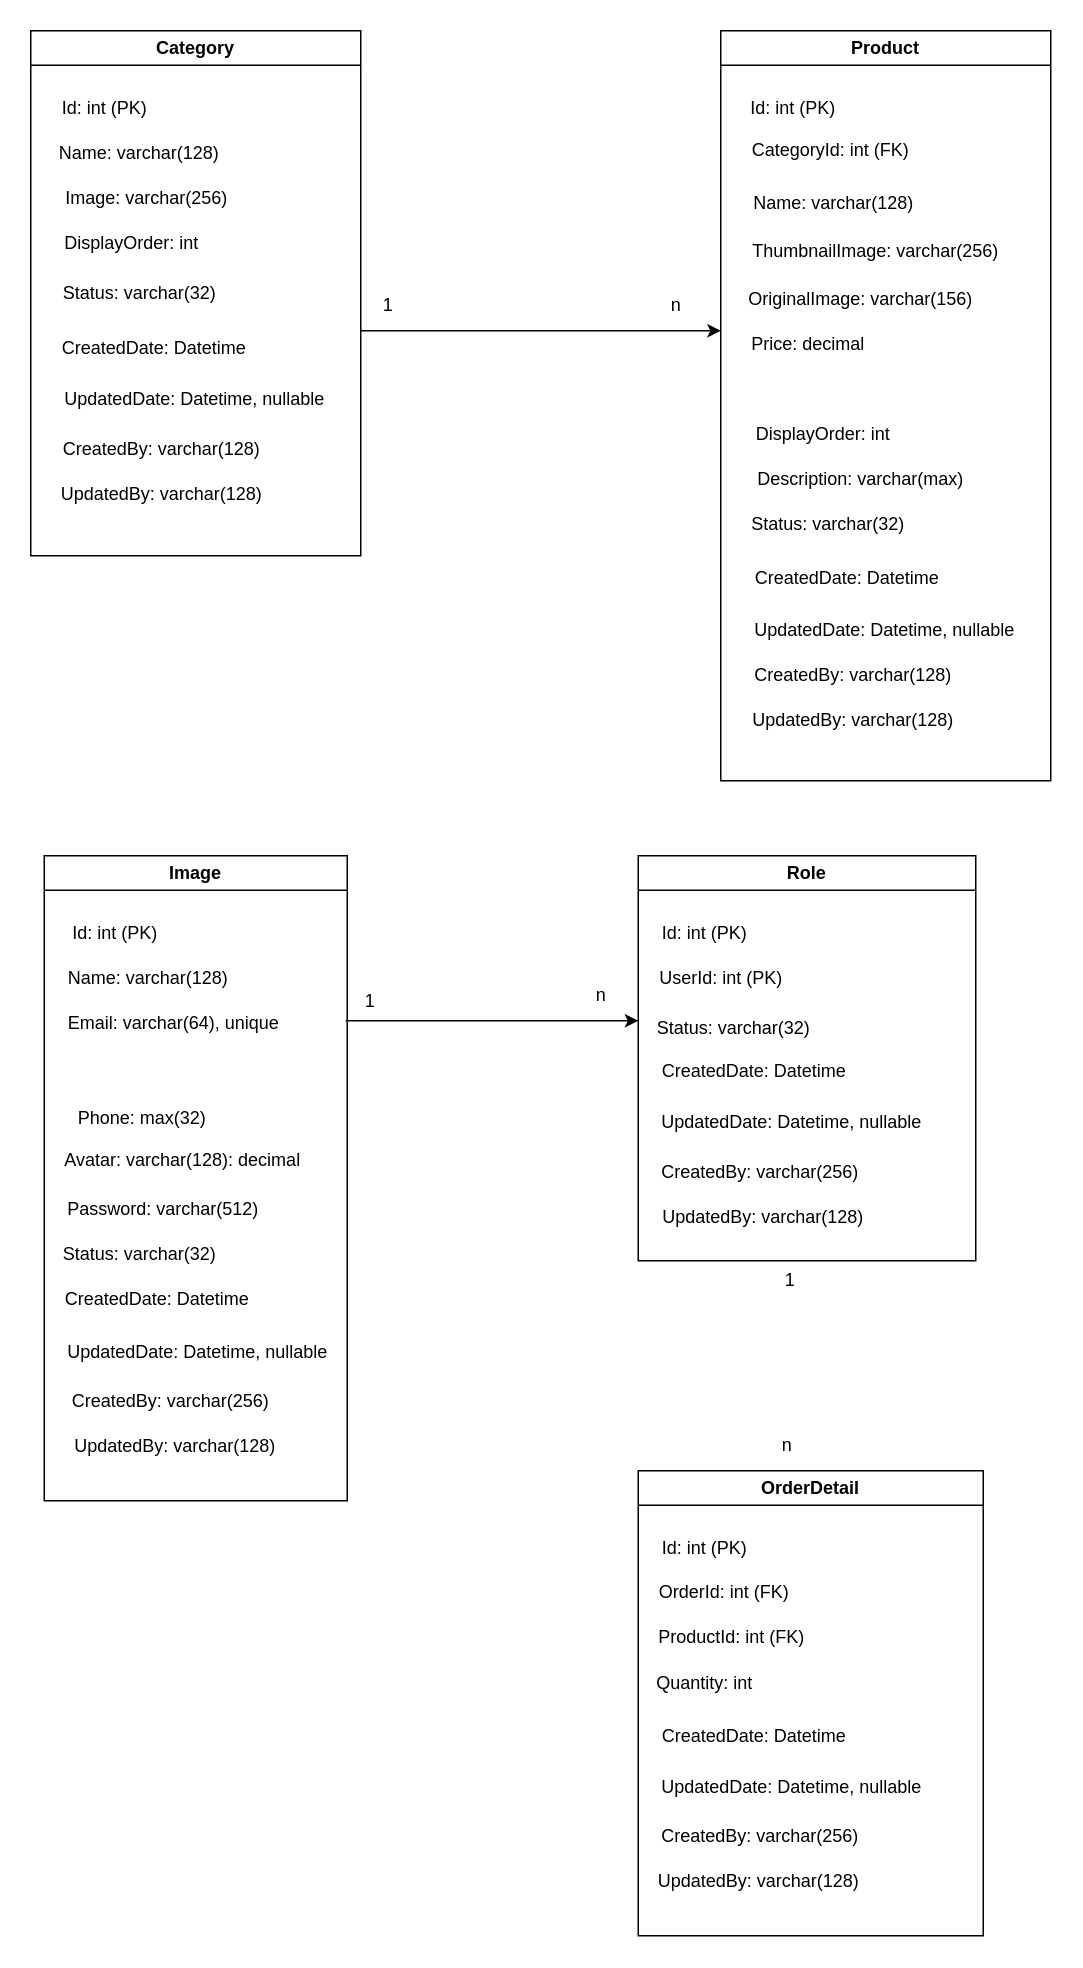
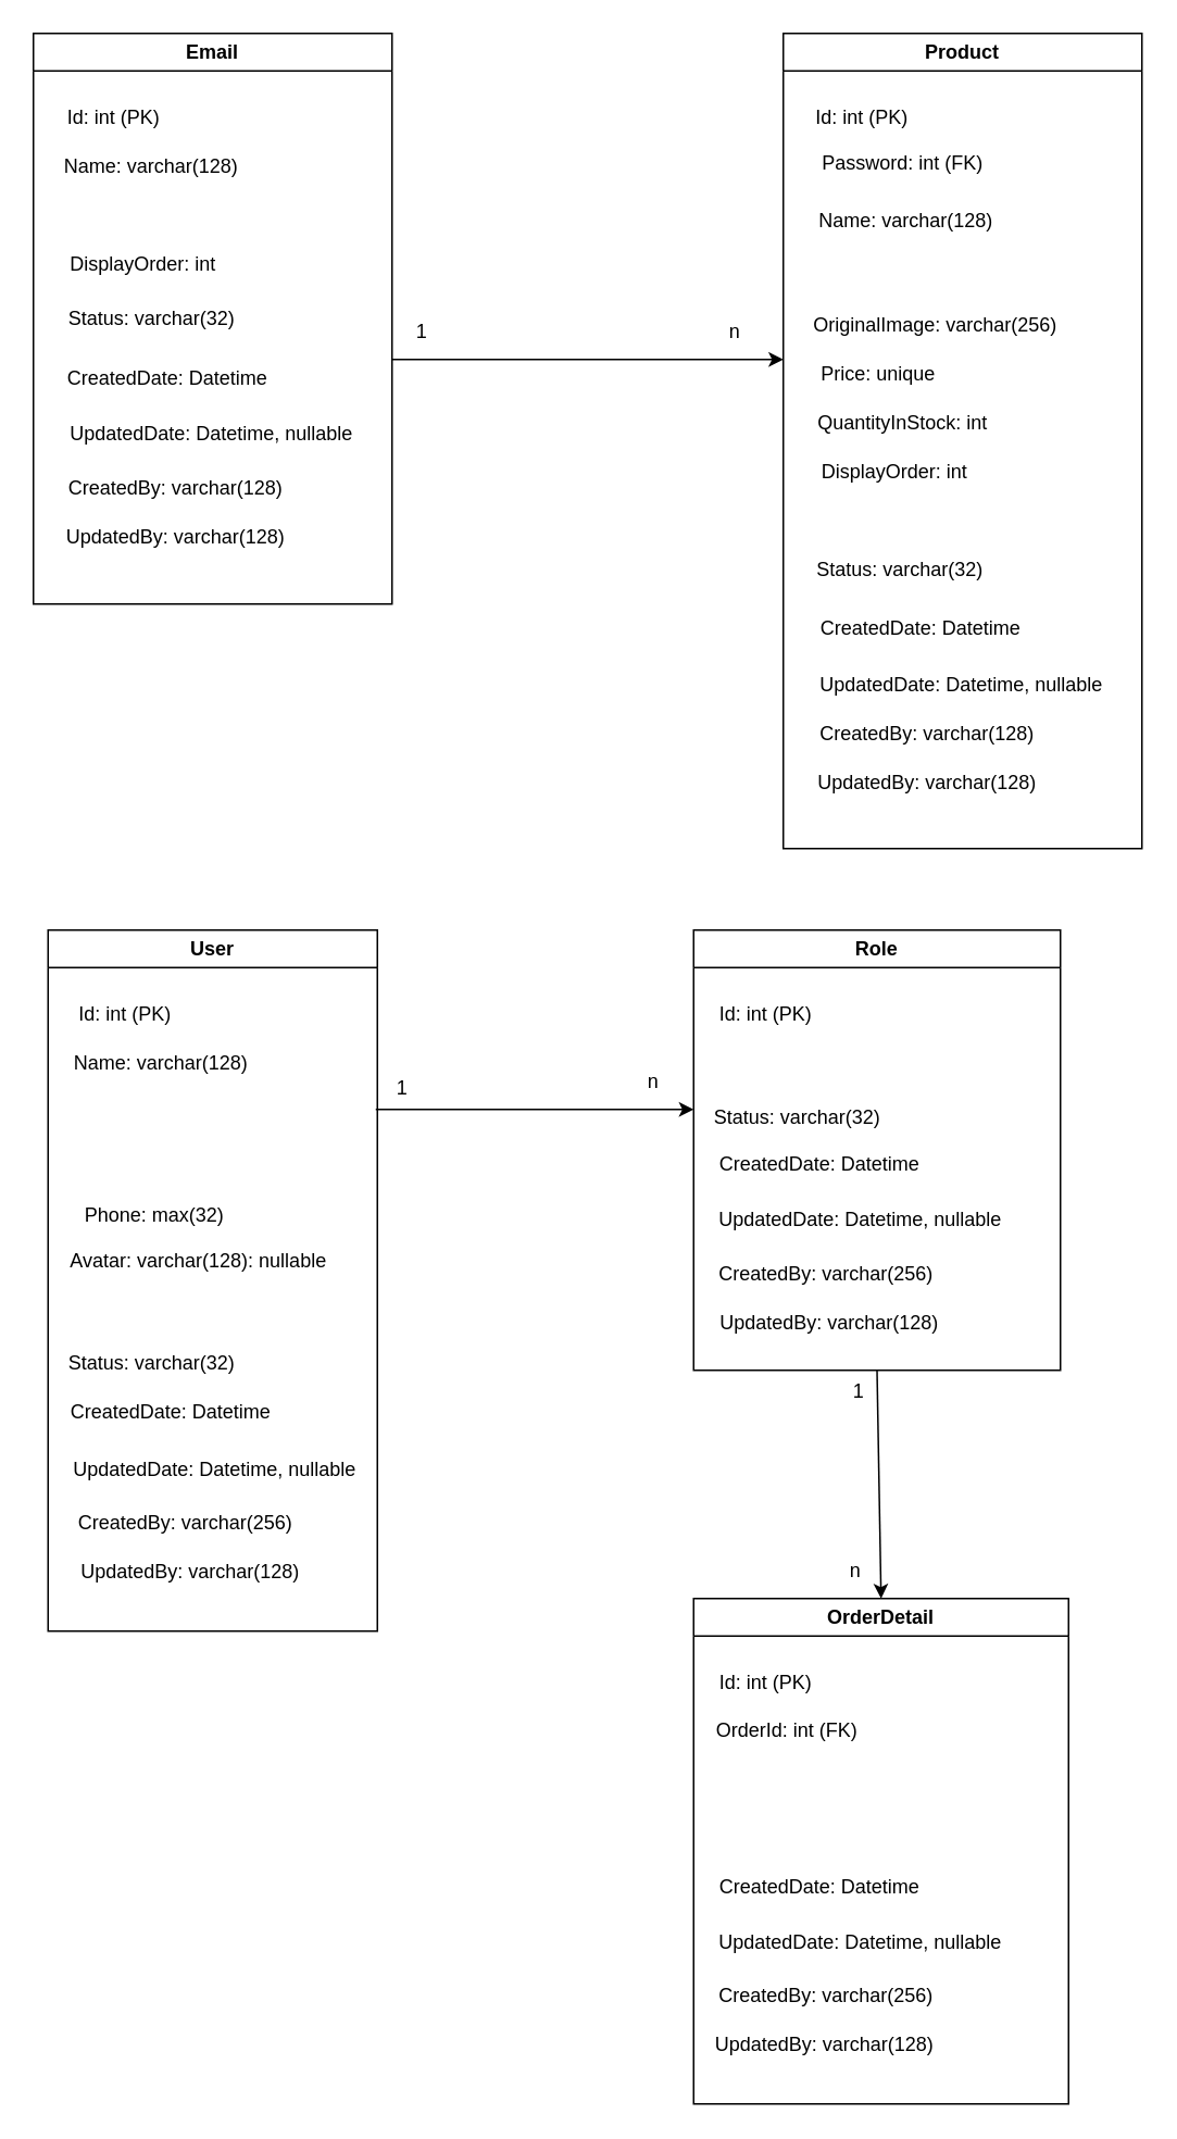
- <mxCell id="2" value="Category" style="swimlane;whiteSpace=wrap;html=1;" parent="1" vertex="1"><mxGeometry x="20" y="20" width="220" height="350" as="geometry" /></mxCell>
+ <mxCell id="2" value="Email" style="swimlane;whiteSpace=wrap;html=1;" parent="1" vertex="1"><mxGeometry x="20" y="20" width="220" height="350" as="geometry" /></mxCell>
- <mxCell id="20" value="CategoryId: int (FK)" style="text;html=1;align=center;verticalAlign=middle;resizable=0;points=[];autosize=1;strokeColor=none;fillColor=none;" parent="12" vertex="1"><mxGeometry x="8" y="65" width="130" height="30" as="geometry" /></mxCell>
+ <mxCell id="20" value="Password: int (FK)" style="text;html=1;align=center;verticalAlign=middle;resizable=0;points=[];autosize=1;strokeColor=none;fillColor=none;" parent="12" vertex="1"><mxGeometry x="8" y="65" width="130" height="30" as="geometry" /></mxCell>
- <mxCell id="4" value="Image: varchar(256)" style="text;html=1;align=center;verticalAlign=middle;resizable=0;points=[];autosize=1;strokeColor=none;fillColor=none;" parent="2" vertex="1"><mxGeometry x="12" y="97" width="130" height="30" as="geometry" /></mxCell>
- <mxCell id="25" value="ThumbnailImage: varchar(256)" style="text;html=1;align=center;verticalAlign=middle;resizable=0;points=[];autosize=1;strokeColor=none;fillColor=none;" parent="12" vertex="1"><mxGeometry x="8" y="132" width="190" height="30" as="geometry" /></mxCell>
- <mxCell id="26" value="OriginalImage: varchar(156)" style="text;html=1;align=center;verticalAlign=middle;resizable=0;points=[];autosize=1;strokeColor=none;fillColor=none;" parent="12" vertex="1"><mxGeometry x="8" y="164" width="170" height="30" as="geometry" /></mxCell>
+ <mxCell id="26" value="OriginalImage: varchar(256)" style="text;html=1;align=center;verticalAlign=middle;resizable=0;points=[];autosize=1;strokeColor=none;fillColor=none;" parent="12" vertex="1"><mxGeometry x="8" y="164" width="170" height="30" as="geometry" /></mxCell>
- <mxCell id="19" value="Price: decimal" style="text;html=1;align=center;verticalAlign=middle;resizable=0;points=[];autosize=1;strokeColor=none;fillColor=none;" parent="12" vertex="1"><mxGeometry x="8" y="194" width="100" height="30" as="geometry" /></mxCell>
+ <mxCell id="19" value="Price: unique" style="text;html=1;align=center;verticalAlign=middle;resizable=0;points=[];autosize=1;strokeColor=none;fillColor=none;" parent="12" vertex="1"><mxGeometry x="8" y="194" width="100" height="30" as="geometry" /></mxCell>
+ <mxCell id="21" value="QuantityInStock: int" style="text;html=1;align=center;verticalAlign=middle;resizable=0;points=[];autosize=1;strokeColor=none;fillColor=none;" parent="12" vertex="1"><mxGeometry x="8" y="224" width="130" height="30" as="geometry" /></mxCell>
- <mxCell id="17" value="Description: varchar(max)" style="text;html=1;align=center;verticalAlign=middle;resizable=0;points=[];autosize=1;strokeColor=none;fillColor=none;" parent="12" vertex="1"><mxGeometry x="13" y="284" width="160" height="30" as="geometry" /></mxCell>
- <mxCell id="27" value="Image" style="swimlane;whiteSpace=wrap;html=1;" parent="1" vertex="1"><mxGeometry x="29" y="570" width="202" height="430" as="geometry" /></mxCell>
+ <mxCell id="27" value="User" style="swimlane;whiteSpace=wrap;html=1;" parent="1" vertex="1"><mxGeometry x="29" y="570" width="202" height="430" as="geometry" /></mxCell>
- <mxCell id="44" value="UserId: int (PK)" style="text;html=1;align=center;verticalAlign=middle;resizable=0;points=[];autosize=1;strokeColor=none;fillColor=none;" parent="39" vertex="1"><mxGeometry y="67" width="110" height="30" as="geometry" /></mxCell>
- <mxCell id="28" value="Email: varchar(64), unique" style="text;html=1;align=center;verticalAlign=middle;resizable=0;points=[];autosize=1;strokeColor=none;fillColor=none;" parent="27" vertex="1"><mxGeometry x="6" y="97" width="160" height="30" as="geometry" /></mxCell>
- <mxCell id="36" value="Avatar: varchar(128): decimal" style="text;html=1;align=center;verticalAlign=middle;resizable=0;points=[];autosize=1;strokeColor=none;fillColor=none;" parent="27" vertex="1"><mxGeometry x="2" y="188" width="180" height="30" as="geometry" /></mxCell>
+ <mxCell id="36" value="Avatar: varchar(128): nullable" style="text;html=1;align=center;verticalAlign=middle;resizable=0;points=[];autosize=1;strokeColor=none;fillColor=none;" parent="27" vertex="1"><mxGeometry x="2" y="188" width="180" height="30" as="geometry" /></mxCell>
- <mxCell id="32" value="Password: varchar(512)" style="text;html=1;align=center;verticalAlign=middle;resizable=0;points=[];autosize=1;strokeColor=none;fillColor=none;" parent="27" vertex="1"><mxGeometry x="4" y="221" width="150" height="30" as="geometry" /></mxCell>
+ <mxCell id="62" value="" style="endArrow=classic;html=1;rounded=0;exitX=0.5;exitY=1;exitDx=0;exitDy=0;entryX=0.5;entryY=0;entryDx=0;entryDy=0;" edge="1" parent="1" source="39" target="47"><mxGeometry width="50" height="50" relative="1" as="geometry"><mxPoint x="455" y="920" as="sourcePoint" /><mxPoint x="650" y="920" as="targetPoint" /></mxGeometry></mxCell>
- <mxCell id="54" value="ProductId: int (FK)" style="text;html=1;align=center;verticalAlign=middle;resizable=0;points=[];autosize=1;strokeColor=none;fillColor=none;" parent="47" vertex="1"><mxGeometry x="2" y="96" width="120" height="30" as="geometry" /></mxCell>
- <mxCell id="48" value="Quantity: int" style="text;html=1;align=center;verticalAlign=middle;resizable=0;points=[];autosize=1;" parent="47" vertex="1"><mxGeometry x="-1" y="127" width="90" height="30" as="geometry" /></mxCell>
